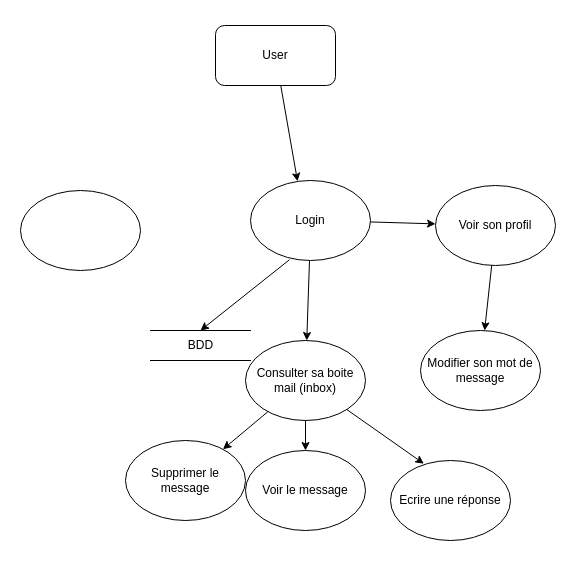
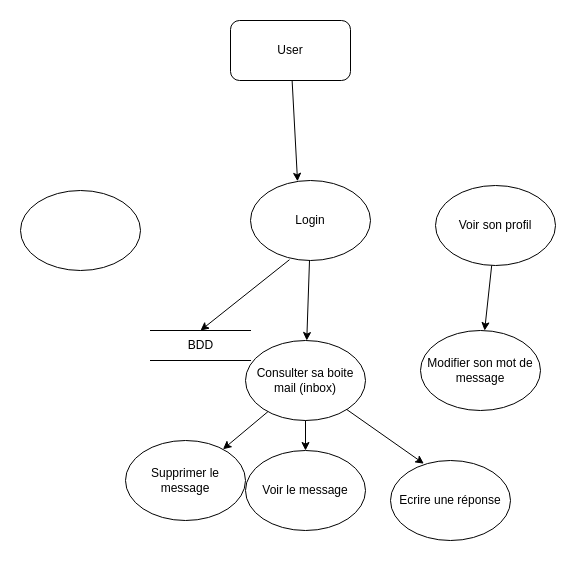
- <mxCell id="4" value="User" style="rounded=1;whiteSpace=wrap;html=1;" vertex="1" parent="1"><mxGeometry x="215" y="25" width="120" height="60" as="geometry" /></mxCell>
+ <mxCell id="4" value="User" style="rounded=1;whiteSpace=wrap;html=1;" vertex="1" parent="1"><mxGeometry x="230" y="20" width="120" height="60" as="geometry" /></mxCell>
- <mxCell id="8" value="" style="endArrow=classic;html=1;" edge="1" parent="1" source="2" target="3"><mxGeometry width="50" height="50" relative="1" as="geometry"><mxPoint x="360" y="360" as="sourcePoint" /><mxPoint x="410" y="310" as="targetPoint" /></mxGeometry></mxCell>
